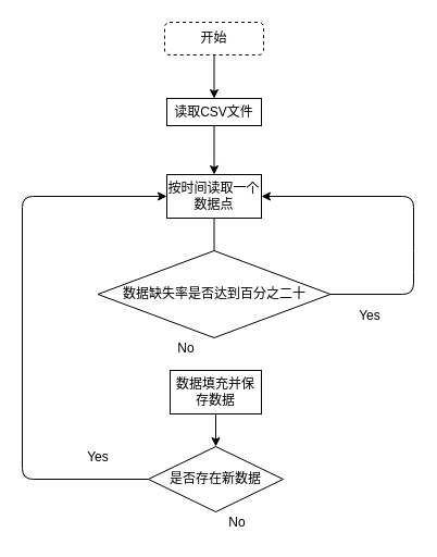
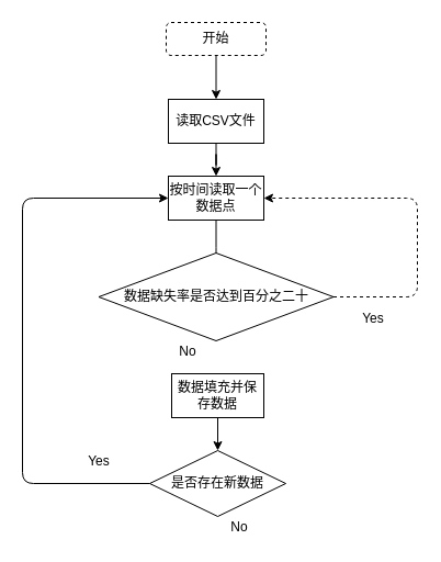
- <mxCell id="3" value="读取CSV文件" style="rounded=0;whiteSpace=wrap;html=1;" parent="1" vertex="1"><mxGeometry x="153" y="90" width="87" height="25" as="geometry" /></mxCell>
+ <mxCell id="3" value="读取CSV文件" style="rounded=0;whiteSpace=wrap;html=1;" parent="1" vertex="1"><mxGeometry x="153" y="90" width="87" height="40" as="geometry" /></mxCell>
- <mxCell id="9" value="" style="endArrow=classic;html=1;exitX=1;exitY=0.5;exitDx=0;exitDy=0;entryX=1;entryY=0.5;entryDx=0;entryDy=0;" edge="1" parent="1" source="8" target="5"><mxGeometry width="50" height="50" relative="1" as="geometry"><mxPoint x="90" y="400" as="sourcePoint" /><mxPoint x="420" y="290" as="targetPoint" /><Array as="points"><mxPoint x="380" y="270" /><mxPoint x="380" y="240" /><mxPoint x="380" y="180" /></Array></mxGeometry></mxCell>
+ <mxCell id="9" value="" style="endArrow=classic;html=1;exitX=1;exitY=0.5;exitDx=0;exitDy=0;entryX=1;entryY=0.5;entryDx=0;entryDy=0;dashed=1;" edge="1" parent="1" source="8" target="5"><mxGeometry width="50" height="50" relative="1" as="geometry"><mxPoint x="90" y="400" as="sourcePoint" /><mxPoint x="420" y="290" as="targetPoint" /><Array as="points"><mxPoint x="380" y="270" /><mxPoint x="380" y="240" /><mxPoint x="380" y="180" /></Array></mxGeometry></mxCell>
